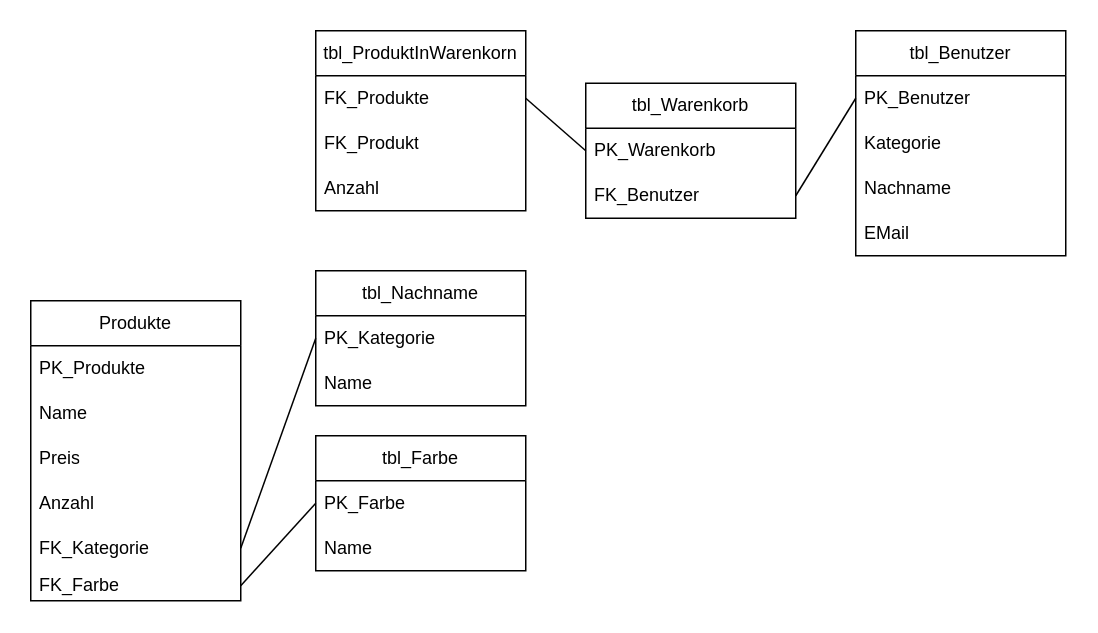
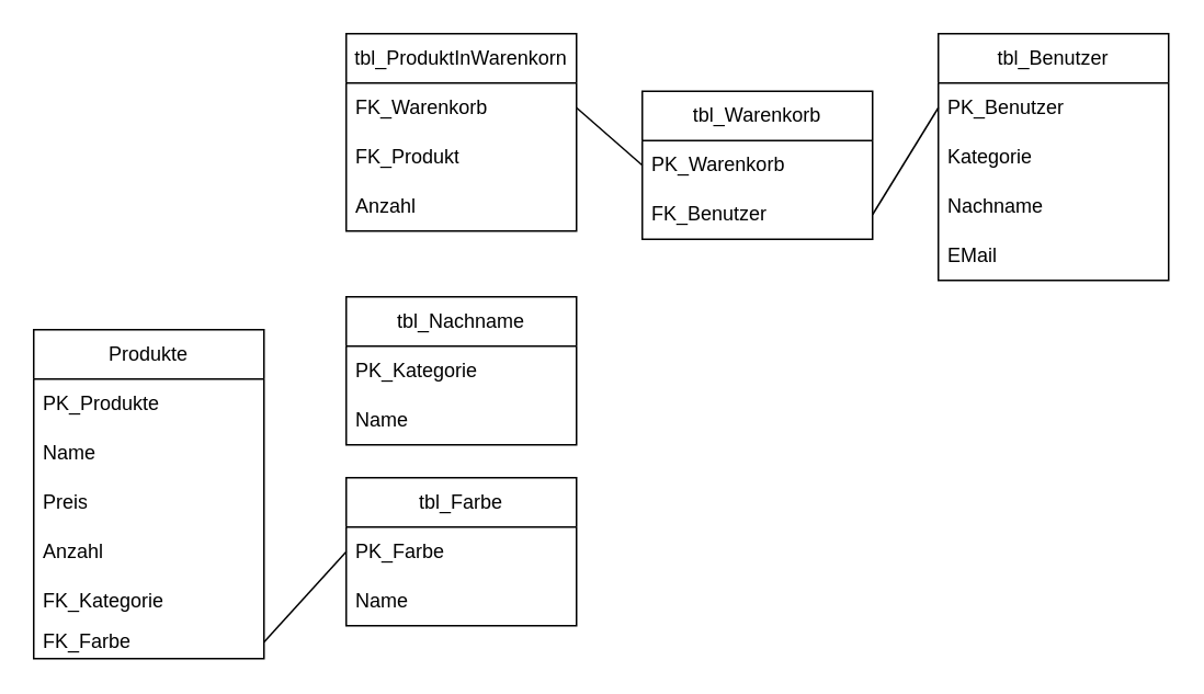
- <mxCell id="24" value="FK_Produkte" style="text;strokeColor=none;fillColor=none;align=left;verticalAlign=middle;spacingLeft=4;spacingRight=4;overflow=hidden;points=[[0,0.5],[1,0.5]];portConstraint=eastwest;rotatable=0;whiteSpace=wrap;html=1;" vertex="1" parent="23"><mxGeometry y="30" width="140" height="30" as="geometry" /></mxCell>
+ <mxCell id="24" value="FK_Warenkorb" style="text;strokeColor=none;fillColor=none;align=left;verticalAlign=middle;spacingLeft=4;spacingRight=4;overflow=hidden;points=[[0,0.5],[1,0.5]];portConstraint=eastwest;rotatable=0;whiteSpace=wrap;html=1;" vertex="1" parent="23"><mxGeometry y="30" width="140" height="30" as="geometry" /></mxCell>
- <mxCell id="29" style="edgeStyle=none;rounded=0;jumpStyle=sharp;orthogonalLoop=1;jettySize=auto;html=1;exitX=1;exitY=0.5;exitDx=0;exitDy=0;entryX=0;entryY=0.5;entryDx=0;entryDy=0;startArrow=none;startFill=0;endArrow=none;endFill=0;" edge="1" parent="1" source="12" target="15"><mxGeometry relative="1" as="geometry" /></mxCell>
